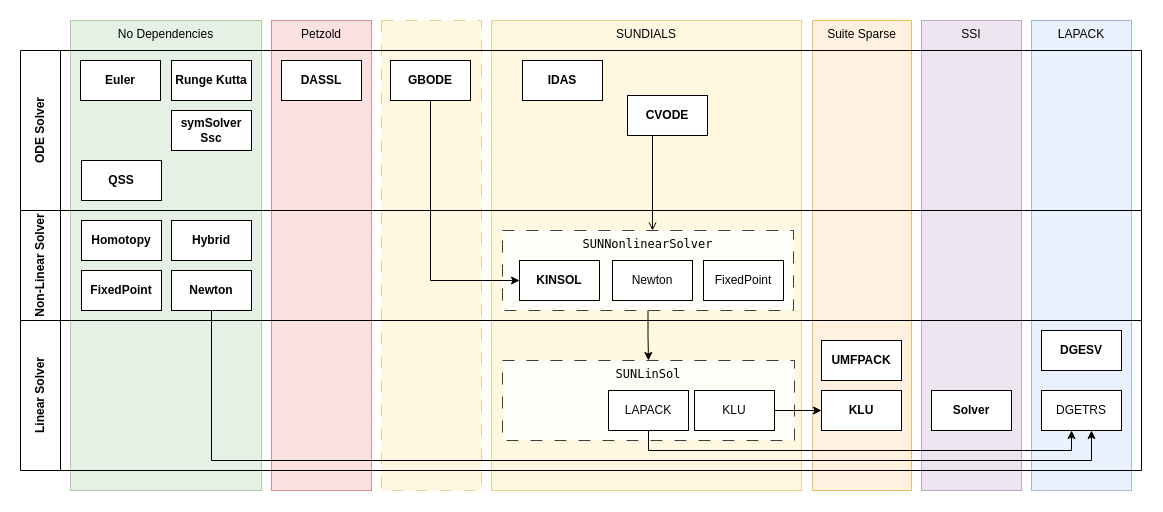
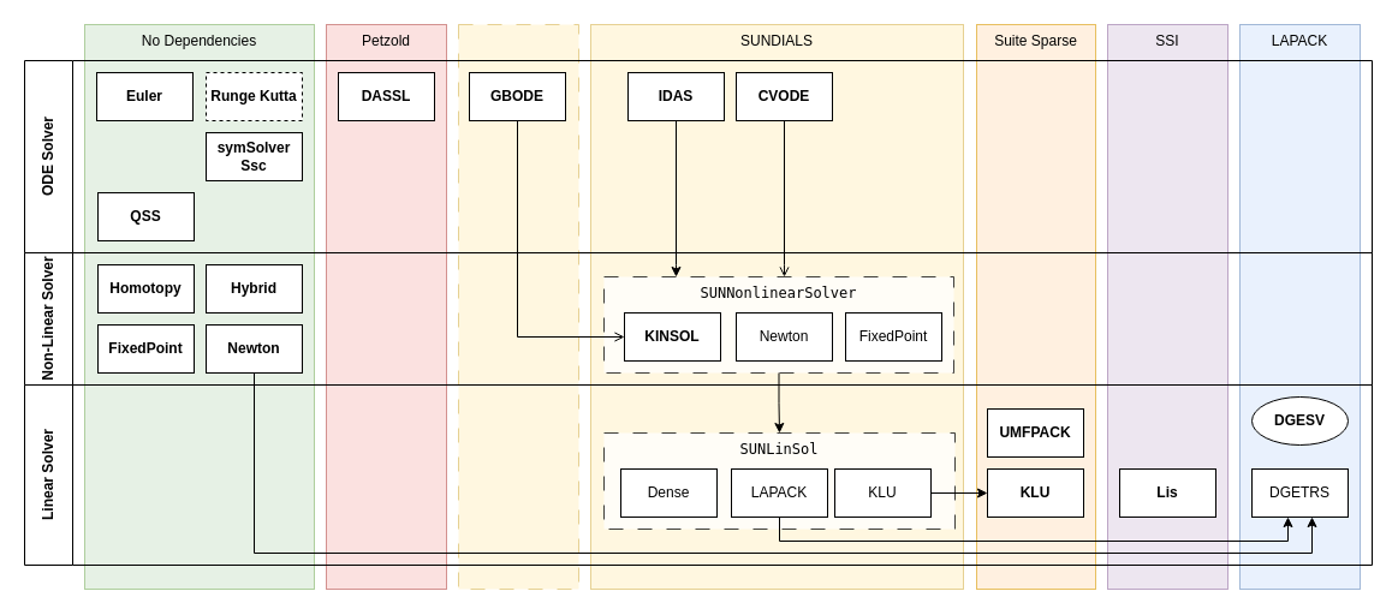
- <mxCell id="15" value="Runge Kutta" style="rounded=0;whiteSpace=wrap;html=1;fontStyle=1" vertex="1" parent="9"><mxGeometry x="151" y="10" width="80" height="40" as="geometry" /></mxCell>
+ <mxCell id="15" value="Runge Kutta" style="rounded=0;whiteSpace=wrap;html=1;fontStyle=1;dashed=1;" vertex="1" parent="9"><mxGeometry x="151" y="10" width="80" height="40" as="geometry" /></mxCell>
- <mxCell id="11" value="CVODE" style="rounded=0;whiteSpace=wrap;html=1;fontStyle=1" parent="9" vertex="1"><mxGeometry x="607" y="45" width="80" height="40" as="geometry" /></mxCell>
+ <mxCell id="11" value="CVODE" style="rounded=0;whiteSpace=wrap;html=1;fontStyle=1" parent="9" vertex="1"><mxGeometry x="592" y="10" width="80" height="40" as="geometry" /></mxCell>
+ <mxCell id="36" style="edgeStyle=orthogonalEdgeStyle;rounded=0;orthogonalLoop=1;jettySize=auto;html=1;" parent="1" source="10" target="18" edge="1"><mxGeometry relative="1" as="geometry"><Array as="points"><mxPoint x="562" y="220" /><mxPoint x="562" y="220" /></Array></mxGeometry></mxCell>
- <mxCell id="42" style="edgeStyle=orthogonalEdgeStyle;rounded=0;orthogonalLoop=1;jettySize=auto;html=1;" edge="1" parent="1" source="12" target="19"><mxGeometry relative="1" as="geometry"><Array as="points"><mxPoint x="430" y="280" /></Array></mxGeometry></mxCell>
+ <mxCell id="42" style="edgeStyle=orthogonalEdgeStyle;rounded=0;orthogonalLoop=1;jettySize=auto;html=1;endArrow=open;" edge="1" parent="1" source="12" target="19"><mxGeometry relative="1" as="geometry"><Array as="points"><mxPoint x="430" y="280" /></Array></mxGeometry></mxCell>
- <mxCell id="35" value="DGESV" style="rounded=0;whiteSpace=wrap;html=1;fontStyle=1" vertex="1" parent="26"><mxGeometry x="1021" y="10" width="80" height="40" as="geometry" /></mxCell>
+ <mxCell id="35" value="DGESV" style="ellipse;whiteSpace=wrap;html=1;fontStyle=1;" vertex="1" parent="26"><mxGeometry x="1021" y="10" width="80" height="40" as="geometry" /></mxCell>
+ <mxCell id="30" value="Dense" style="rounded=0;whiteSpace=wrap;html=1;" parent="26" vertex="1"><mxGeometry x="496" y="70" width="80" height="40" as="geometry" /></mxCell>
- <mxCell id="40" value="Solver" style="rounded=0;whiteSpace=wrap;html=1;fontStyle=1" vertex="1" parent="1"><mxGeometry x="931" y="390" width="80" height="40" as="geometry" /></mxCell>
+ <mxCell id="40" value="Lis" style="rounded=0;whiteSpace=wrap;html=1;fontStyle=1" vertex="1" parent="1"><mxGeometry x="931" y="390" width="80" height="40" as="geometry" /></mxCell>
